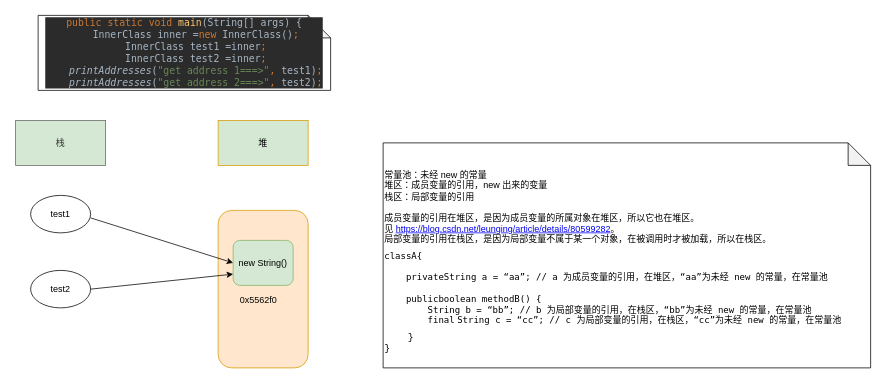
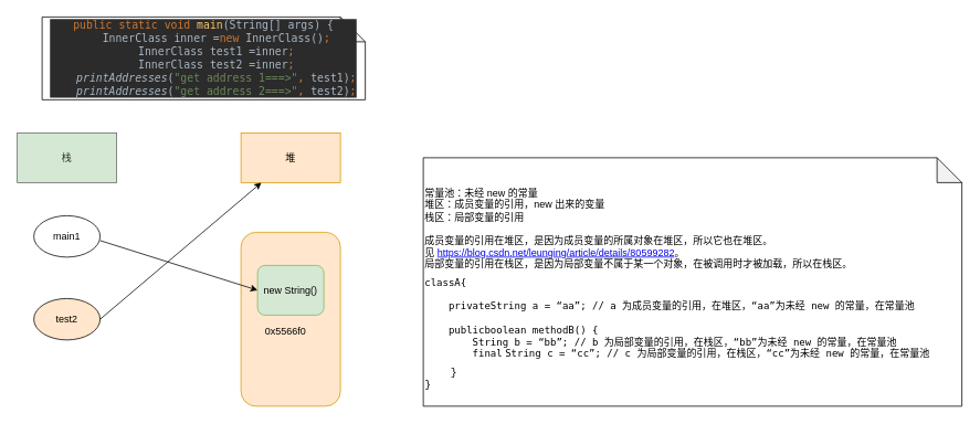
- <mxCell id="3" value="堆" style="rounded=0;whiteSpace=wrap;html=1;fillColor=#d5e8d4;strokeColor=#d79b00;" vertex="1" parent="1"><mxGeometry x="290" y="160" width="120" height="60" as="geometry" /></mxCell>
+ <mxCell id="3" value="堆" style="rounded=0;whiteSpace=wrap;html=1;fillColor=#ffe6cc;strokeColor=#d79b00;" vertex="1" parent="1"><mxGeometry x="290" y="160" width="120" height="60" as="geometry" /></mxCell>
- <mxCell id="9" value="test1" style="ellipse;whiteSpace=wrap;html=1;" vertex="1" parent="1"><mxGeometry x="40" y="260" width="80" height="50" as="geometry" /></mxCell>
+ <mxCell id="9" value="main1" style="ellipse;whiteSpace=wrap;html=1;" vertex="1" parent="1"><mxGeometry x="40" y="260" width="80" height="50" as="geometry" /></mxCell>
- <mxCell id="11" value="" style="endArrow=classic;html=1;exitX=1;exitY=0.5;exitDx=0;exitDy=0;entryX=0;entryY=0.75;entryDx=0;entryDy=0;" edge="1" parent="1" source="10" target="5"><mxGeometry width="50" height="50" relative="1" as="geometry"><mxPoint x="140" y="410" as="sourcePoint" /><mxPoint x="190" y="360" as="targetPoint" /></mxGeometry></mxCell>
+ <mxCell id="11" value="" style="endArrow=classic;html=1;exitX=1;exitY=0.5;exitDx=0;exitDy=0;" edge="1" parent="1" source="10" target="3"><mxGeometry width="50" height="50" relative="1" as="geometry"><mxPoint x="140" y="410" as="sourcePoint" /><mxPoint x="190" y="360" as="targetPoint" /></mxGeometry></mxCell>
- <mxCell id="10" value="test2" style="ellipse;whiteSpace=wrap;html=1;" vertex="1" parent="1"><mxGeometry x="40" y="360" width="80" height="50" as="geometry" /></mxCell>
+ <mxCell id="10" value="test2" style="ellipse;whiteSpace=wrap;html=1;fillColor=#ffe6cc;" vertex="1" parent="1"><mxGeometry x="40" y="360" width="80" height="50" as="geometry" /></mxCell>
- <mxCell id="6" value="0x5562f0" style="text;html=1;strokeColor=none;fillColor=none;align=center;verticalAlign=middle;whiteSpace=wrap;rounded=0;" vertex="1" parent="1"><mxGeometry x="324" y="390" width="40" height="20" as="geometry" /></mxCell>
+ <mxCell id="6" value="0x5566f0" style="text;html=1;strokeColor=none;fillColor=none;align=center;verticalAlign=middle;whiteSpace=wrap;rounded=0;" vertex="1" parent="1"><mxGeometry x="324" y="390" width="40" height="20" as="geometry" /></mxCell>
